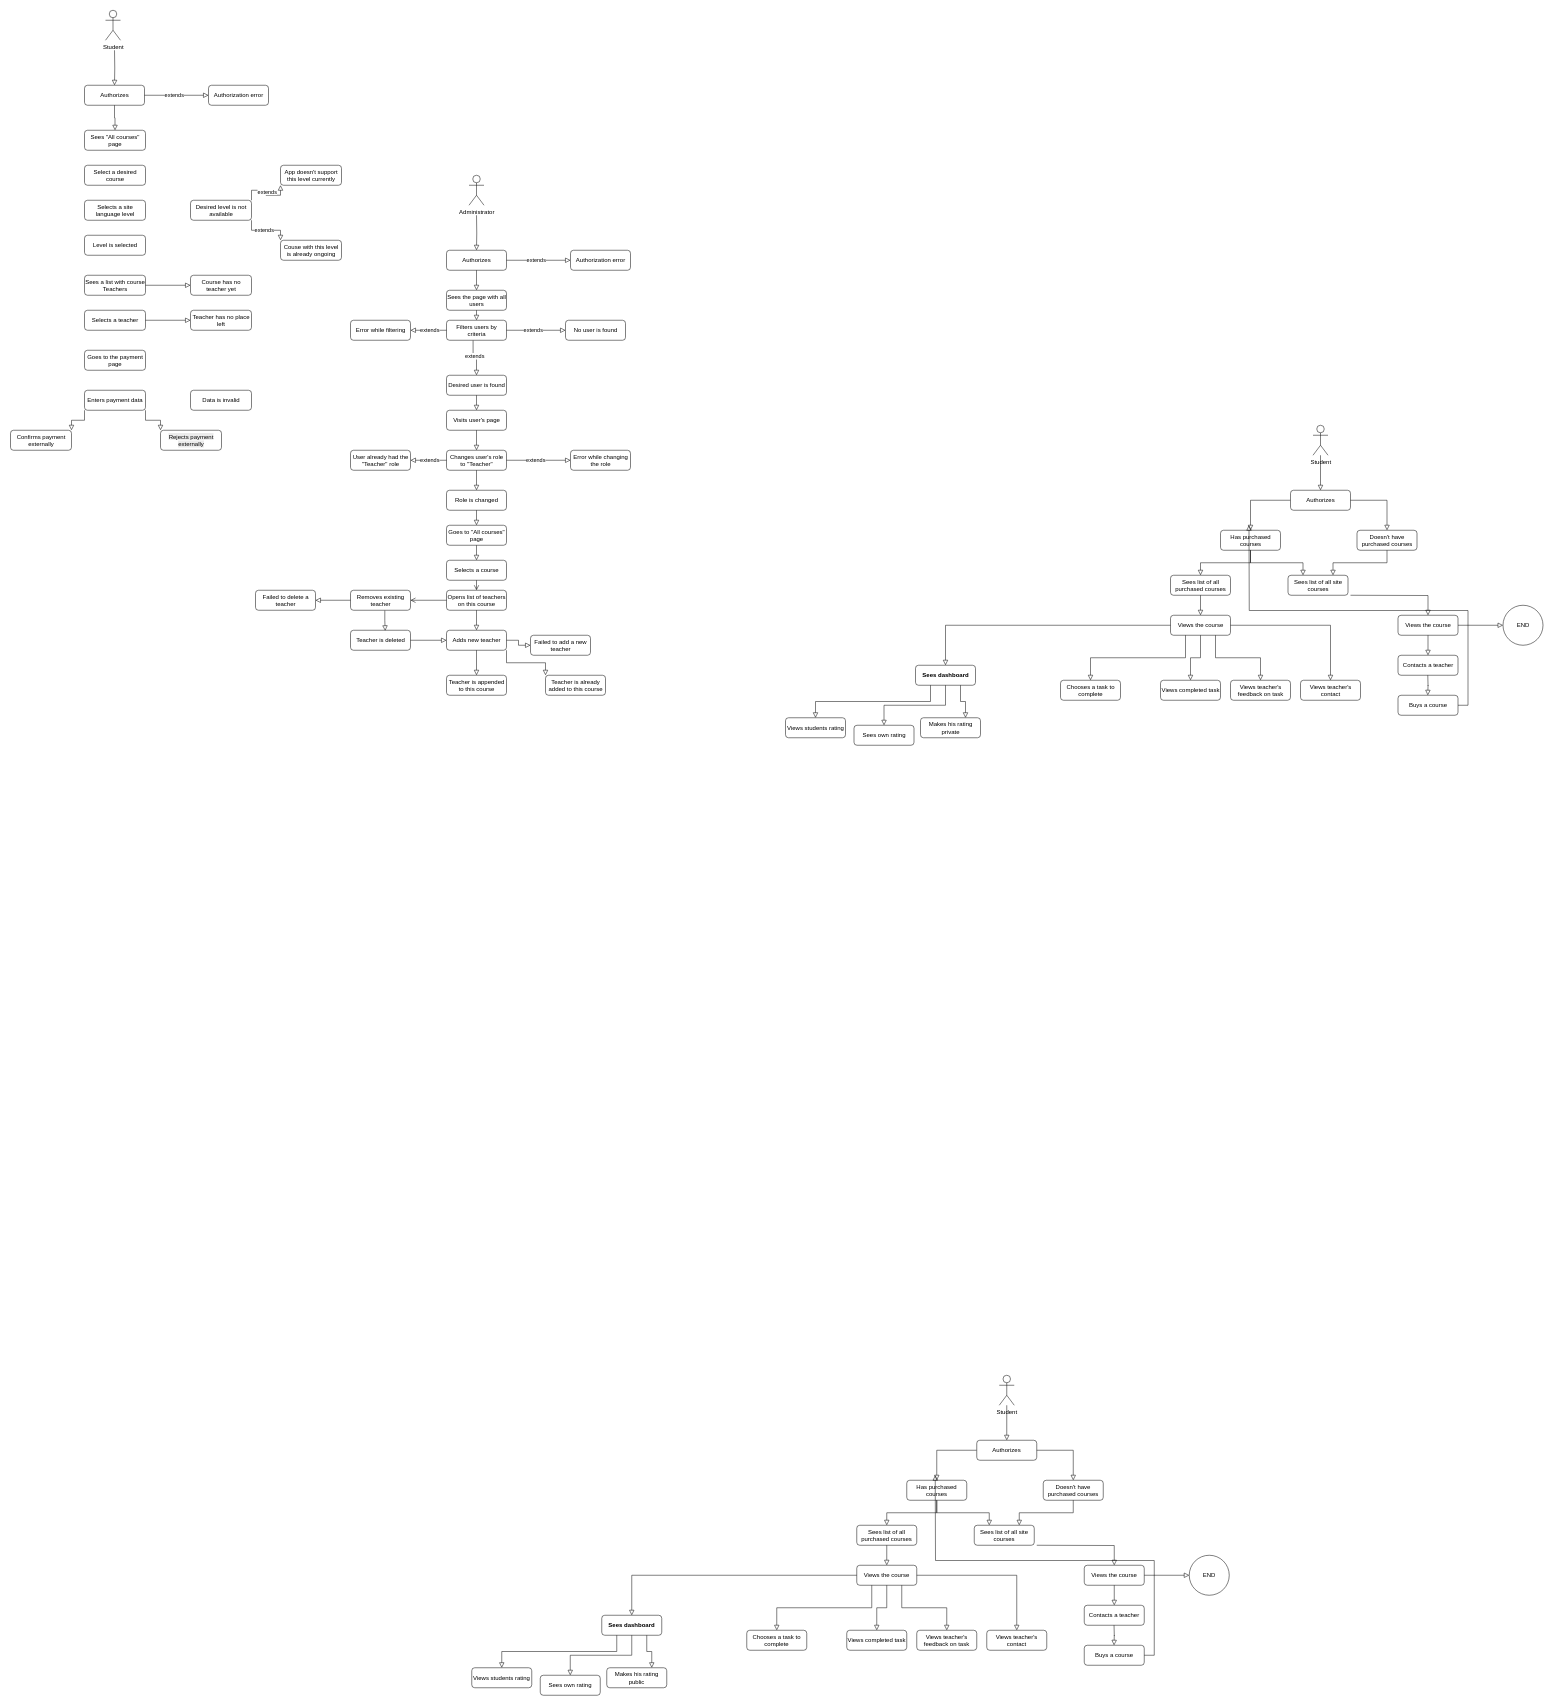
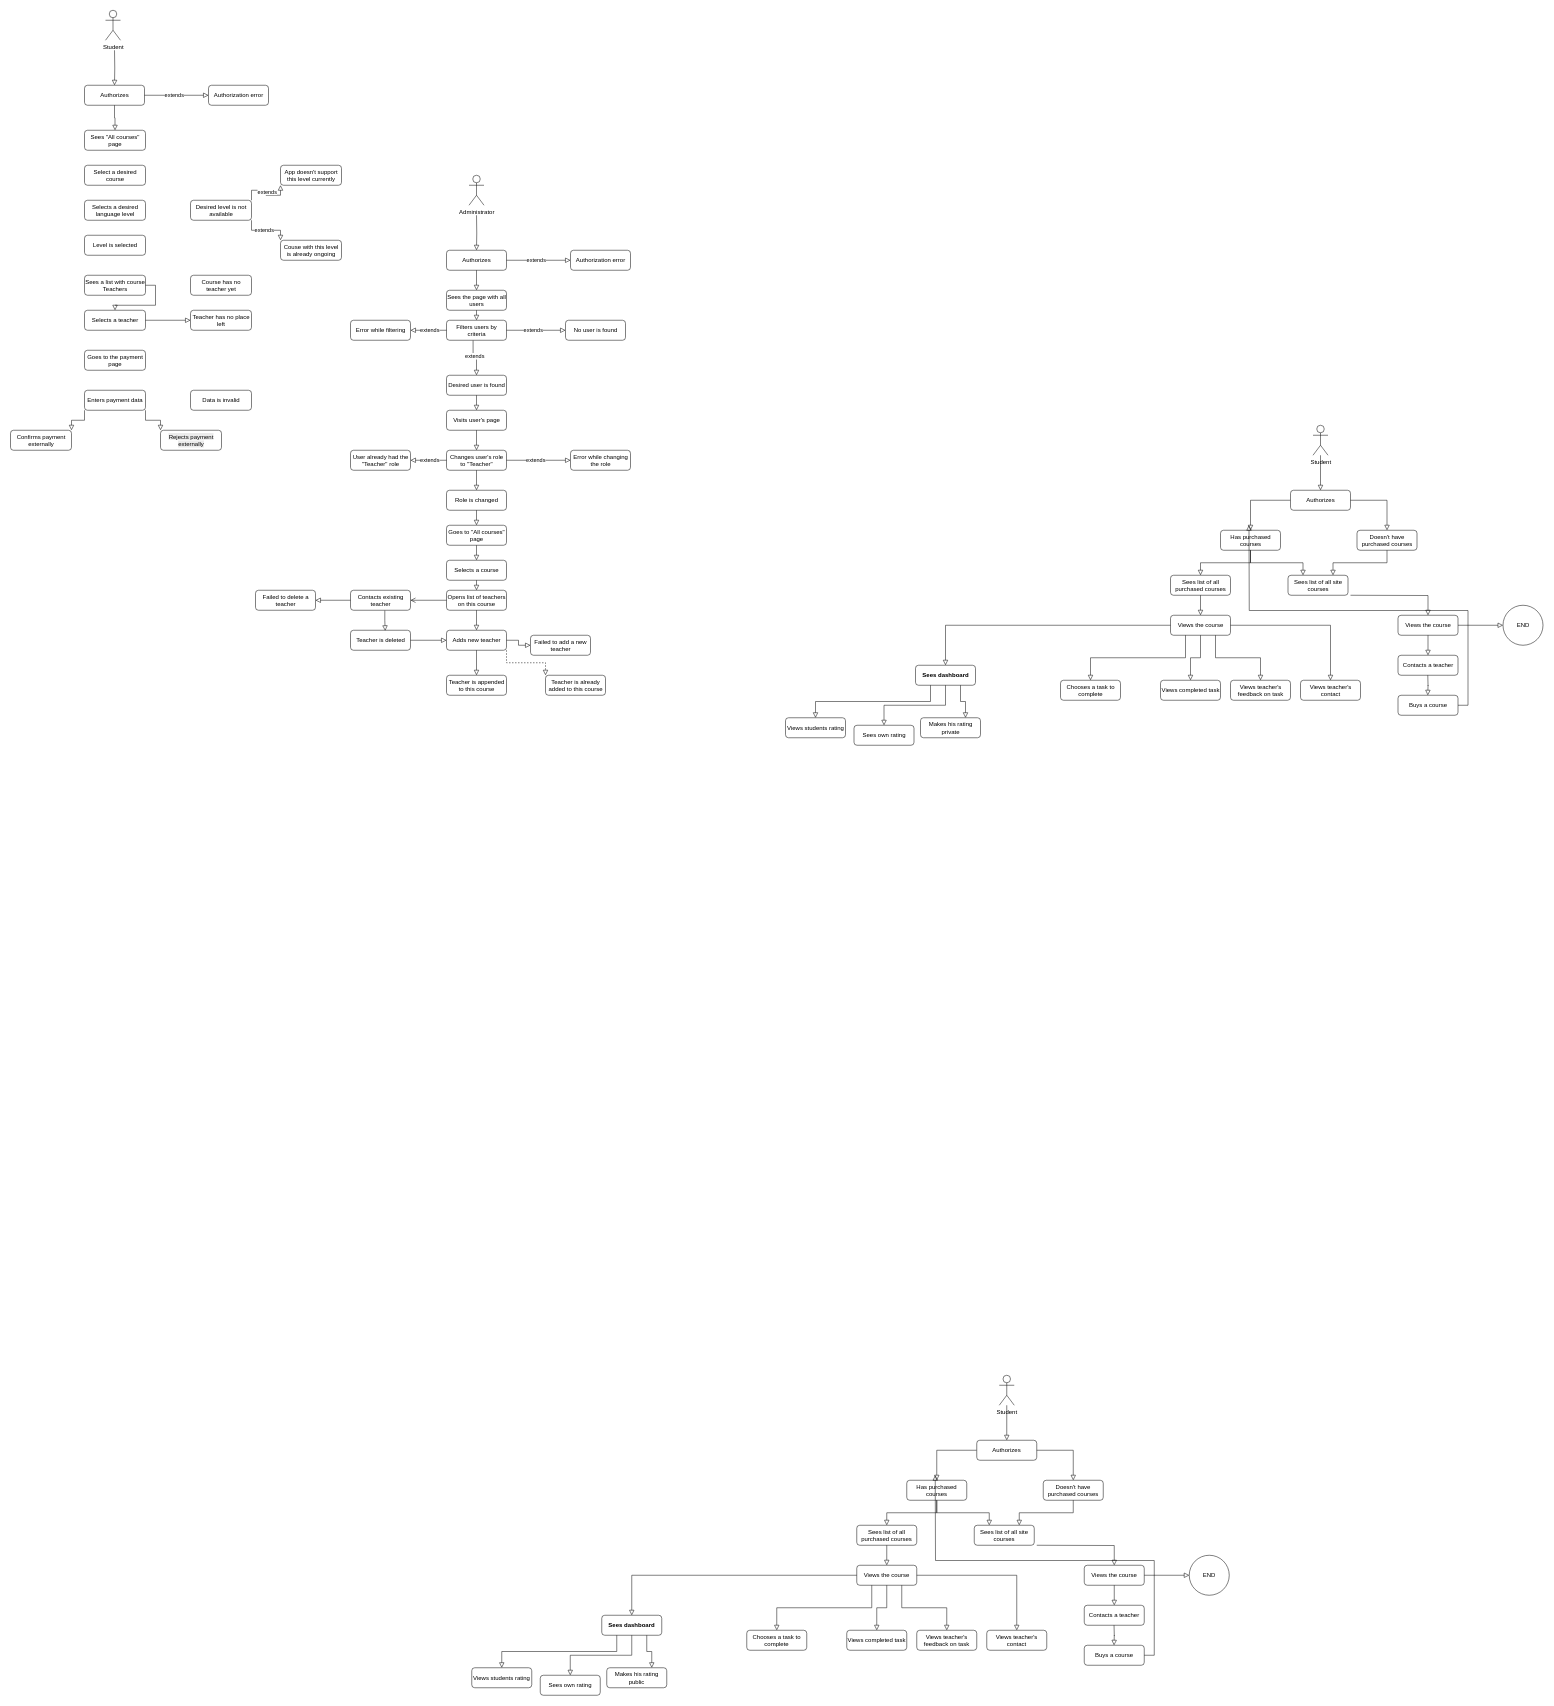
- <mxCell id="143" value="Selects a site language level" style="rounded=1;whiteSpace=wrap;html=1;fontSize=12;glass=0;strokeWidth=1;shadow=0;" parent="1" vertex="1"><mxGeometry x="168.5" y="400" width="122" height="40" as="geometry" /></mxCell>
+ <mxCell id="143" value="Selects a desired language level" style="rounded=1;whiteSpace=wrap;html=1;fontSize=12;glass=0;strokeWidth=1;shadow=0;" parent="1" vertex="1"><mxGeometry x="168.5" y="400" width="122" height="40" as="geometry" /></mxCell>
- <mxCell id="159" value="" style="rounded=0;html=1;jettySize=auto;orthogonalLoop=1;fontSize=11;endArrow=block;endFill=0;endSize=8;strokeWidth=1;shadow=0;labelBackgroundColor=none;edgeStyle=orthogonalEdgeStyle;exitX=1;exitY=0.5;exitDx=0;exitDy=0;entryX=0;entryY=0.5;entryDx=0;entryDy=0;" parent="1" source="152" target="160" edge="1"><mxGeometry relative="1" as="geometry"><mxPoint x="300.5" y="650" as="sourcePoint" /><mxPoint x="370.5" y="570" as="targetPoint" /></mxGeometry></mxCell>
+ <mxCell id="159" value="" style="rounded=0;html=1;jettySize=auto;orthogonalLoop=1;fontSize=11;endArrow=block;endFill=0;endSize=8;strokeWidth=1;shadow=0;labelBackgroundColor=none;edgeStyle=orthogonalEdgeStyle;exitX=1;exitY=0.5;exitDx=0;exitDy=0;" parent="1" source="152" target="153" edge="1"><mxGeometry relative="1" as="geometry"><mxPoint x="300.5" y="650" as="sourcePoint" /><mxPoint x="370.5" y="570" as="targetPoint" /></mxGeometry></mxCell>
- <mxCell id="122" value="" style="rounded=0;html=1;jettySize=auto;orthogonalLoop=1;fontSize=11;endArrow=open;endFill=0;endSize=8;strokeWidth=1;shadow=0;labelBackgroundColor=none;edgeStyle=orthogonalEdgeStyle;exitX=0.5;exitY=1;exitDx=0;exitDy=0;entryX=0.5;entryY=0;entryDx=0;entryDy=0;" parent="1" source="114" target="115" edge="1"><mxGeometry relative="1" as="geometry"><mxPoint x="1012.5" y="1000" as="sourcePoint" /><mxPoint x="1012.5" y="1040" as="targetPoint" /></mxGeometry></mxCell>
+ <mxCell id="122" value="" style="rounded=0;html=1;jettySize=auto;orthogonalLoop=1;fontSize=11;endArrow=block;endFill=0;endSize=8;strokeWidth=1;shadow=0;labelBackgroundColor=none;edgeStyle=orthogonalEdgeStyle;exitX=0.5;exitY=1;exitDx=0;exitDy=0;entryX=0.5;entryY=0;entryDx=0;entryDy=0;" parent="1" source="114" target="115" edge="1"><mxGeometry relative="1" as="geometry"><mxPoint x="1012.5" y="1000" as="sourcePoint" /><mxPoint x="1012.5" y="1040" as="targetPoint" /></mxGeometry></mxCell>
- <mxCell id="116" value="Removes existing teacher" style="rounded=1;whiteSpace=wrap;html=1;fontSize=12;glass=0;strokeWidth=1;shadow=0;" parent="1" vertex="1"><mxGeometry x="700.5" y="1180" width="120" height="40" as="geometry" /></mxCell>
+ <mxCell id="116" value="Contacts existing teacher" style="rounded=1;whiteSpace=wrap;html=1;fontSize=12;glass=0;strokeWidth=1;shadow=0;" parent="1" vertex="1"><mxGeometry x="700.5" y="1180" width="120" height="40" as="geometry" /></mxCell>
- <mxCell id="133" value="" style="rounded=0;html=1;jettySize=auto;orthogonalLoop=1;fontSize=11;endArrow=block;endFill=0;endSize=8;strokeWidth=1;shadow=0;labelBackgroundColor=none;edgeStyle=orthogonalEdgeStyle;exitX=1;exitY=1;exitDx=0;exitDy=0;entryX=0;entryY=0;entryDx=0;entryDy=0;" parent="1" source="117" target="132" edge="1"><mxGeometry relative="1" as="geometry"><mxPoint x="1022.5" y="1290" as="sourcePoint" /><mxPoint x="1100.5" y="1290" as="targetPoint" /></mxGeometry></mxCell>
+ <mxCell id="133" value="" style="rounded=0;html=1;jettySize=auto;orthogonalLoop=1;fontSize=11;endArrow=block;endFill=0;endSize=8;strokeWidth=1;shadow=0;labelBackgroundColor=none;edgeStyle=orthogonalEdgeStyle;exitX=1;exitY=1;exitDx=0;exitDy=0;entryX=0;entryY=0;entryDx=0;entryDy=0;dashed=1;" parent="1" source="117" target="132" edge="1"><mxGeometry relative="1" as="geometry"><mxPoint x="1022.5" y="1290" as="sourcePoint" /><mxPoint x="1100.5" y="1290" as="targetPoint" /></mxGeometry></mxCell>
